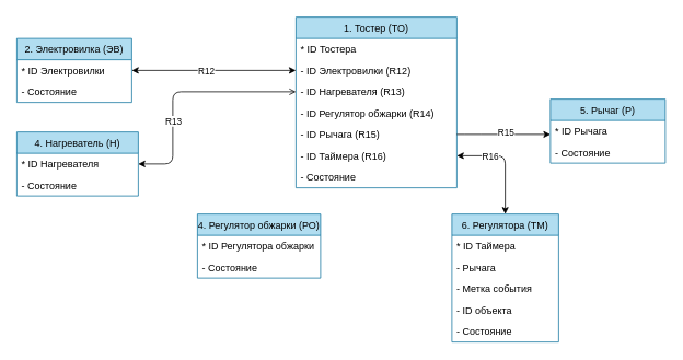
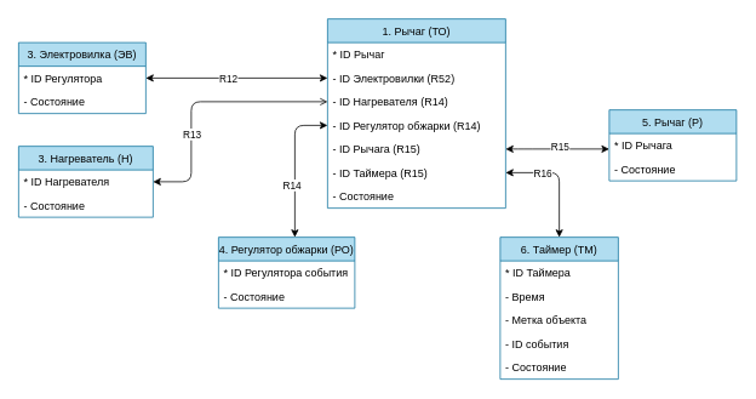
- <mxCell id="2" value="1. Тостер (ТО)" style="swimlane;fontStyle=0;childLayout=stackLayout;horizontal=1;startSize=26;fillColor=#b1ddf0;horizontalStack=0;resizeParent=1;resizeParentMax=0;resizeLast=0;collapsible=1;marginBottom=0;strokeColor=#10739e;" parent="1" vertex="1"><mxGeometry x="360" y="20" width="196" height="208" as="geometry" /></mxCell>
+ <mxCell id="2" value="1. Рычаг (ТО)" style="swimlane;fontStyle=0;childLayout=stackLayout;horizontal=1;startSize=26;fillColor=#b1ddf0;horizontalStack=0;resizeParent=1;resizeParentMax=0;resizeLast=0;collapsible=1;marginBottom=0;strokeColor=#10739e;" parent="1" vertex="1"><mxGeometry x="360" y="20" width="196" height="208" as="geometry" /></mxCell>
- <mxCell id="12" value="2. Электровилка (ЭВ)" style="swimlane;fontStyle=0;childLayout=stackLayout;horizontal=1;startSize=26;fillColor=#b1ddf0;horizontalStack=0;resizeParent=1;resizeParentMax=0;resizeLast=0;collapsible=1;marginBottom=0;strokeColor=#10739e;" parent="1" vertex="1"><mxGeometry x="20" y="46" width="140" height="78" as="geometry" /></mxCell>
+ <mxCell id="12" value="3. Электровилка (ЭВ)" style="swimlane;fontStyle=0;childLayout=stackLayout;horizontal=1;startSize=26;fillColor=#b1ddf0;horizontalStack=0;resizeParent=1;resizeParentMax=0;resizeLast=0;collapsible=1;marginBottom=0;strokeColor=#10739e;" parent="1" vertex="1"><mxGeometry x="20" y="46" width="140" height="78" as="geometry" /></mxCell>
- <mxCell id="3" value="* ID Тостера" style="text;strokeColor=none;fillColor=none;align=left;verticalAlign=top;spacingLeft=4;spacingRight=4;overflow=hidden;rotatable=0;points=[[0,0.5],[1,0.5]];portConstraint=eastwest;" parent="2" vertex="1"><mxGeometry y="26" width="196" height="26" as="geometry" /></mxCell>
+ <mxCell id="3" value="* ID Рычаг" style="text;strokeColor=none;fillColor=none;align=left;verticalAlign=top;spacingLeft=4;spacingRight=4;overflow=hidden;rotatable=0;points=[[0,0.5],[1,0.5]];portConstraint=eastwest;" parent="2" vertex="1"><mxGeometry y="26" width="196" height="26" as="geometry" /></mxCell>
- <mxCell id="13" value="* ID Электровилки" style="text;strokeColor=none;fillColor=none;align=left;verticalAlign=top;spacingLeft=4;spacingRight=4;overflow=hidden;rotatable=0;points=[[0,0.5],[1,0.5]];portConstraint=eastwest;" parent="12" vertex="1"><mxGeometry y="26" width="140" height="26" as="geometry" /></mxCell>
+ <mxCell id="13" value="* ID Регулятора" style="text;strokeColor=none;fillColor=none;align=left;verticalAlign=top;spacingLeft=4;spacingRight=4;overflow=hidden;rotatable=0;points=[[0,0.5],[1,0.5]];portConstraint=eastwest;" parent="12" vertex="1"><mxGeometry y="26" width="140" height="26" as="geometry" /></mxCell>
- <mxCell id="4" value="- ID Электровилки (R12)" style="text;strokeColor=none;fillColor=none;align=left;verticalAlign=top;spacingLeft=4;spacingRight=4;overflow=hidden;rotatable=0;points=[[0,0.5],[1,0.5]];portConstraint=eastwest;" parent="2" vertex="1"><mxGeometry y="52" width="196" height="26" as="geometry" /></mxCell>
+ <mxCell id="4" value="- ID Электровилки (R52)" style="text;strokeColor=none;fillColor=none;align=left;verticalAlign=top;spacingLeft=4;spacingRight=4;overflow=hidden;rotatable=0;points=[[0,0.5],[1,0.5]];portConstraint=eastwest;" parent="2" vertex="1"><mxGeometry y="52" width="196" height="26" as="geometry" /></mxCell>
- <mxCell id="5" value="- ID Нагревателя (R13)" style="text;strokeColor=none;fillColor=none;align=left;verticalAlign=top;spacingLeft=4;spacingRight=4;overflow=hidden;rotatable=0;points=[[0,0.5],[1,0.5]];portConstraint=eastwest;" parent="2" vertex="1"><mxGeometry y="78" width="196" height="26" as="geometry" /></mxCell>
+ <mxCell id="5" value="- ID Нагревателя (R14)" style="text;strokeColor=none;fillColor=none;align=left;verticalAlign=top;spacingLeft=4;spacingRight=4;overflow=hidden;rotatable=0;points=[[0,0.5],[1,0.5]];portConstraint=eastwest;" parent="2" vertex="1"><mxGeometry y="78" width="196" height="26" as="geometry" /></mxCell>
- <mxCell id="22" style="edgeStyle=orthogonalEdgeStyle;orthogonalLoop=1;jettySize=auto;html=1;entryX=1;entryY=0.5;entryDx=0;entryDy=0;startArrow=classic;startFill=1;endArrow=none;" parent="1" source="35" target="7" edge="1"><mxGeometry relative="1" as="geometry"><Array as="points"><mxPoint x="576" y="163" /></Array></mxGeometry></mxCell>
+ <mxCell id="22" style="edgeStyle=orthogonalEdgeStyle;orthogonalLoop=1;jettySize=auto;html=1;entryX=1;entryY=0.5;entryDx=0;entryDy=0;startArrow=classic;startFill=1;" parent="1" source="35" target="7" edge="1"><mxGeometry relative="1" as="geometry"><Array as="points"><mxPoint x="576" y="163" /></Array></mxGeometry></mxCell>
- <mxCell id="17" value="4. Нагреватель (Н)" style="swimlane;fontStyle=0;childLayout=stackLayout;horizontal=1;startSize=26;fillColor=#b1ddf0;horizontalStack=0;resizeParent=1;resizeParentMax=0;resizeLast=0;collapsible=1;marginBottom=0;strokeColor=#10739e;" parent="1" vertex="1"><mxGeometry x="20" y="160" width="148" height="78" as="geometry" /></mxCell>
+ <mxCell id="17" value="3. Нагреватель (Н)" style="swimlane;fontStyle=0;childLayout=stackLayout;horizontal=1;startSize=26;fillColor=#b1ddf0;horizontalStack=0;resizeParent=1;resizeParentMax=0;resizeLast=0;collapsible=1;marginBottom=0;strokeColor=#10739e;" parent="1" vertex="1"><mxGeometry x="20" y="160" width="148" height="78" as="geometry" /></mxCell>
+ <mxCell id="20" style="edgeStyle=orthogonalEdgeStyle;orthogonalLoop=1;jettySize=auto;html=1;entryX=0;entryY=0.5;entryDx=0;entryDy=0;startArrow=classic;startFill=1;" parent="1" source="26" target="6" edge="1"><mxGeometry relative="1" as="geometry"><Array as="points"><mxPoint x="324" y="137" /></Array></mxGeometry></mxCell>
+ <mxCell id="21" value="R14" style="edgeLabel;html=1;align=center;verticalAlign=middle;resizable=0;points=[];" parent="20" vertex="1" connectable="0"><mxGeometry x="-0.299" relative="1" as="geometry"><mxPoint x="-4" y="-2" as="offset" /></mxGeometry></mxCell>
- <mxCell id="8" value="- ID Таймера (R16)" style="text;strokeColor=none;fillColor=none;align=left;verticalAlign=top;spacingLeft=4;spacingRight=4;overflow=hidden;rotatable=0;points=[[0,0.5],[1,0.5]];portConstraint=eastwest;" parent="2" vertex="1"><mxGeometry y="156" width="196" height="26" as="geometry" /></mxCell>
+ <mxCell id="8" value="- ID Таймера (R15)" style="text;strokeColor=none;fillColor=none;align=left;verticalAlign=top;spacingLeft=4;spacingRight=4;overflow=hidden;rotatable=0;points=[[0,0.5],[1,0.5]];portConstraint=eastwest;" parent="2" vertex="1"><mxGeometry y="156" width="196" height="26" as="geometry" /></mxCell>
- <mxCell id="29" value="6. Регулятора (ТМ)" style="swimlane;fontStyle=0;childLayout=stackLayout;horizontal=1;startSize=26;fillColor=#b1ddf0;horizontalStack=0;resizeParent=1;resizeParentMax=0;resizeLast=0;collapsible=1;marginBottom=0;strokeColor=#10739e;" parent="1" vertex="1"><mxGeometry x="550" y="260" width="130" height="156" as="geometry" /></mxCell>
+ <mxCell id="29" value="6. Таймер (ТМ)" style="swimlane;fontStyle=0;childLayout=stackLayout;horizontal=1;startSize=26;fillColor=#b1ddf0;horizontalStack=0;resizeParent=1;resizeParentMax=0;resizeLast=0;collapsible=1;marginBottom=0;strokeColor=#10739e;" parent="1" vertex="1"><mxGeometry x="550" y="260" width="130" height="156" as="geometry" /></mxCell>
- <mxCell id="27" value="* ID Регулятора обжарки" style="text;strokeColor=none;fillColor=none;align=left;verticalAlign=top;spacingLeft=4;spacingRight=4;overflow=hidden;rotatable=0;points=[[0,0.5],[1,0.5]];portConstraint=eastwest;" parent="26" vertex="1"><mxGeometry y="26" width="150" height="26" as="geometry" /></mxCell>
+ <mxCell id="27" value="* ID Регулятора события" style="text;strokeColor=none;fillColor=none;align=left;verticalAlign=top;spacingLeft=4;spacingRight=4;overflow=hidden;rotatable=0;points=[[0,0.5],[1,0.5]];portConstraint=eastwest;" parent="26" vertex="1"><mxGeometry y="26" width="150" height="26" as="geometry" /></mxCell>
- <mxCell id="31" value="- Рычага" style="text;strokeColor=none;fillColor=none;align=left;verticalAlign=top;spacingLeft=4;spacingRight=4;overflow=hidden;rotatable=0;points=[[0,0.5],[1,0.5]];portConstraint=eastwest;" parent="29" vertex="1"><mxGeometry y="52" width="130" height="26" as="geometry" /></mxCell>
+ <mxCell id="31" value="- Время" style="text;strokeColor=none;fillColor=none;align=left;verticalAlign=top;spacingLeft=4;spacingRight=4;overflow=hidden;rotatable=0;points=[[0,0.5],[1,0.5]];portConstraint=eastwest;" parent="29" vertex="1"><mxGeometry y="52" width="130" height="26" as="geometry" /></mxCell>
- <mxCell id="32" value="- Метка события" style="text;strokeColor=none;fillColor=none;align=left;verticalAlign=top;spacingLeft=4;spacingRight=4;overflow=hidden;rotatable=0;points=[[0,0.5],[1,0.5]];portConstraint=eastwest;" parent="29" vertex="1"><mxGeometry y="78" width="130" height="26" as="geometry" /></mxCell>
+ <mxCell id="32" value="- Метка объекта" style="text;strokeColor=none;fillColor=none;align=left;verticalAlign=top;spacingLeft=4;spacingRight=4;overflow=hidden;rotatable=0;points=[[0,0.5],[1,0.5]];portConstraint=eastwest;" parent="29" vertex="1"><mxGeometry y="78" width="130" height="26" as="geometry" /></mxCell>
- <mxCell id="33" value="- ID объекта" style="text;strokeColor=none;fillColor=none;align=left;verticalAlign=top;spacingLeft=4;spacingRight=4;overflow=hidden;rotatable=0;points=[[0,0.5],[1,0.5]];portConstraint=eastwest;" parent="29" vertex="1"><mxGeometry y="104" width="130" height="26" as="geometry" /></mxCell>
+ <mxCell id="33" value="- ID события" style="text;strokeColor=none;fillColor=none;align=left;verticalAlign=top;spacingLeft=4;spacingRight=4;overflow=hidden;rotatable=0;points=[[0,0.5],[1,0.5]];portConstraint=eastwest;" parent="29" vertex="1"><mxGeometry y="104" width="130" height="26" as="geometry" /></mxCell>
